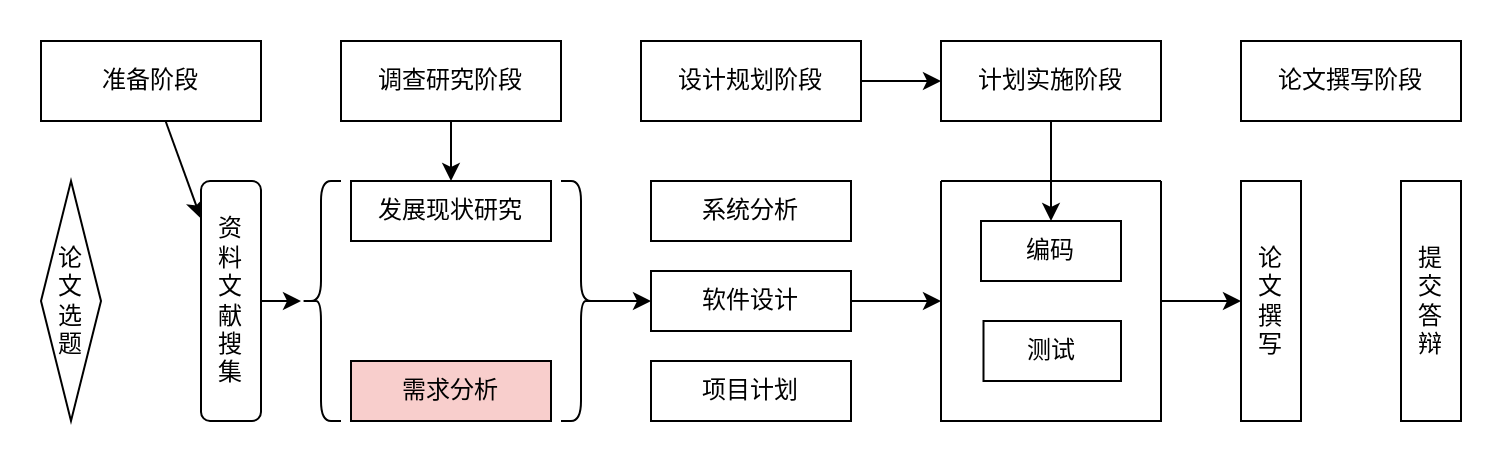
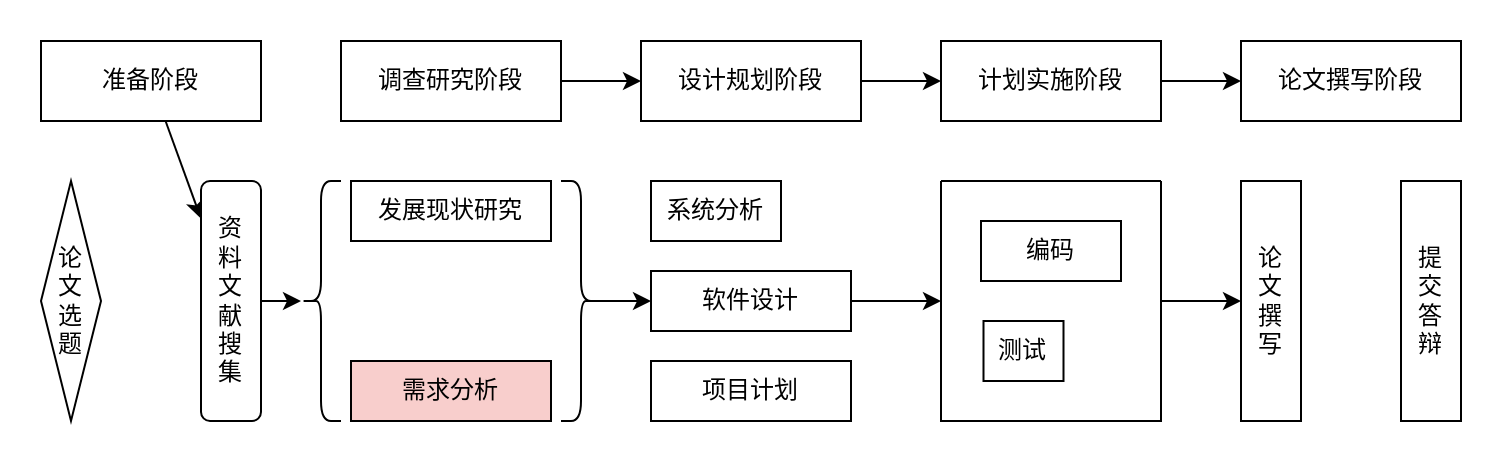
- <mxCell id="4" value="" style="edgeStyle=none;html=1;" edge="1" parent="1" source="5" target="15"><mxGeometry relative="1" as="geometry" /></mxCell>
+ <mxCell id="4" value="" style="edgeStyle=none;html=1;" edge="1" parent="1" source="5" target="7"><mxGeometry relative="1" as="geometry" /></mxCell>
- <mxCell id="8" value="" style="edgeStyle=none;html=1;" edge="1" parent="1" source="9" target="27"><mxGeometry relative="1" as="geometry" /></mxCell>
+ <mxCell id="8" value="" style="edgeStyle=none;html=1;" edge="1" parent="1" source="9" target="10"><mxGeometry relative="1" as="geometry" /></mxCell>
- <mxCell id="19" value="系统分析" style="rounded=0;whiteSpace=wrap;html=1;" vertex="1" parent="1"><mxGeometry x="325" y="90" width="100" height="30" as="geometry" /></mxCell>
+ <mxCell id="19" value="系统分析" style="rounded=0;whiteSpace=wrap;html=1;" vertex="1" parent="1"><mxGeometry x="325" y="90" width="65" height="30" as="geometry" /></mxCell>
- <mxCell id="28" value="测试" style="rounded=0;whiteSpace=wrap;html=1;" vertex="1" parent="26"><mxGeometry x="21.25" y="70" width="68.75" height="30" as="geometry" /></mxCell>
+ <mxCell id="28" value="测试" style="rounded=0;whiteSpace=wrap;html=1;" vertex="1" parent="26"><mxGeometry x="21.25" y="70" width="40" height="30" as="geometry" /></mxCell>
